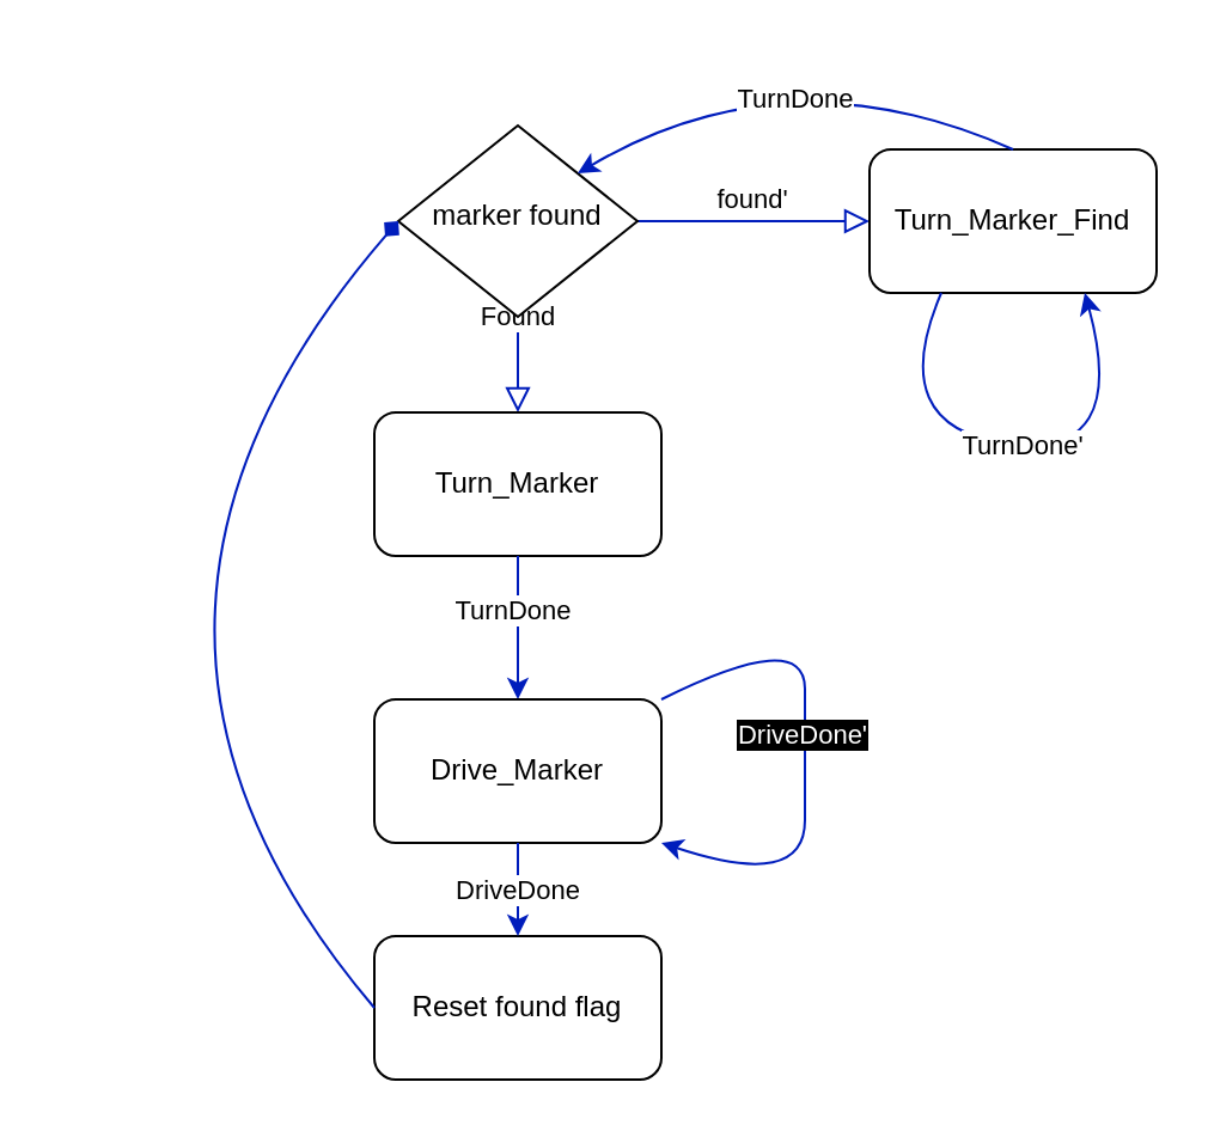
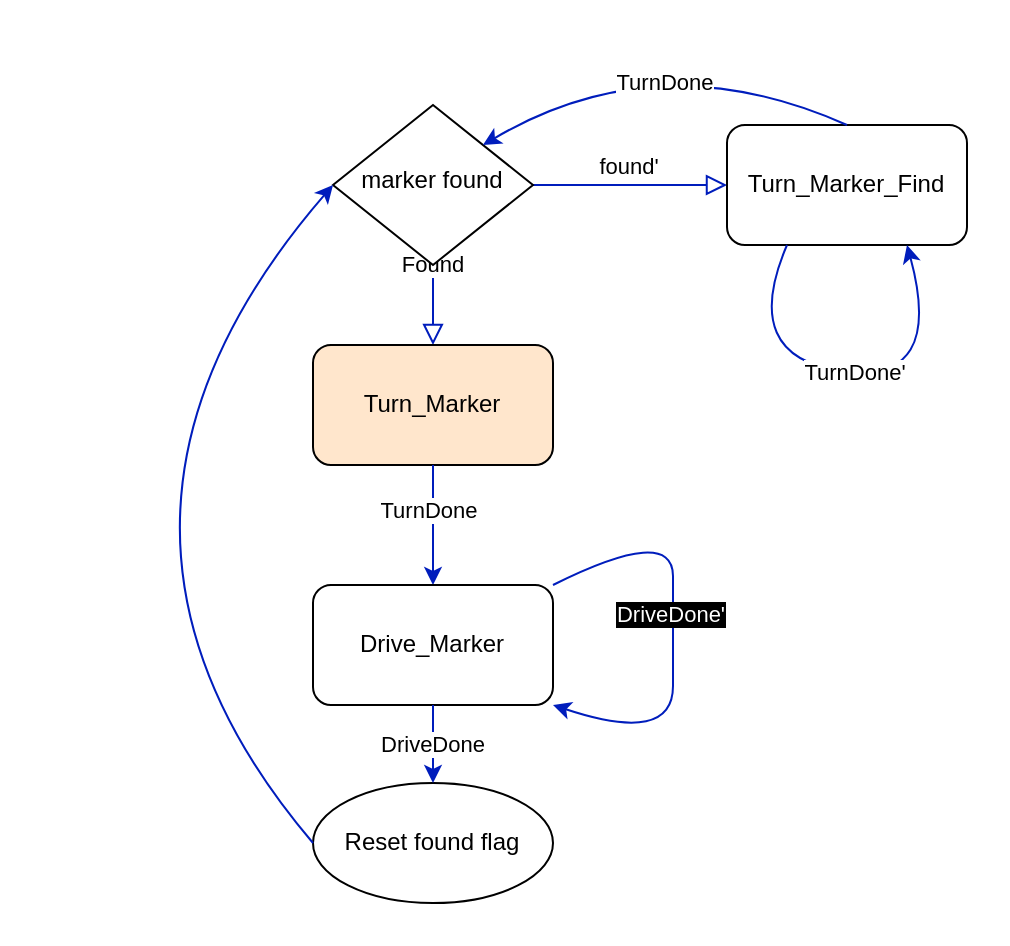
- <mxCell id="17" value="" style="curved=1;endArrow=diamond;html=1;labelBackgroundColor=default;entryX=0;entryY=0.5;entryDx=0;entryDy=0;exitX=0;exitY=0.5;exitDx=0;exitDy=0;fillColor=#0050ef;strokeColor=#001DBC;" edge="1" parent="1" source="15" target="4"><mxGeometry width="50" height="50" relative="1" as="geometry"><mxPoint x="77" y="473" as="sourcePoint" /><mxPoint x="104" y="338" as="targetPoint" /><Array as="points"><mxPoint x="20" y="261" /></Array></mxGeometry></mxCell>
+ <mxCell id="17" value="" style="curved=1;endArrow=classic;html=1;labelBackgroundColor=default;entryX=0;entryY=0.5;entryDx=0;entryDy=0;exitX=0;exitY=0.5;exitDx=0;exitDy=0;fillColor=#0050ef;strokeColor=#001DBC;" edge="1" parent="1" source="15" target="4"><mxGeometry width="50" height="50" relative="1" as="geometry"><mxPoint x="77" y="473" as="sourcePoint" /><mxPoint x="104" y="338" as="targetPoint" /><Array as="points"><mxPoint x="20" y="261" /></Array></mxGeometry></mxCell>
- <mxCell id="6" value="Turn_Marker" style="rounded=1;whiteSpace=wrap;html=1;" parent="1" vertex="1"><mxGeometry x="156" y="172" width="120" height="60" as="geometry" /></mxCell>
+ <mxCell id="6" value="Turn_Marker" style="rounded=1;whiteSpace=wrap;html=1;fillColor=#ffe6cc;" parent="1" vertex="1"><mxGeometry x="156" y="172" width="120" height="60" as="geometry" /></mxCell>
- <mxCell id="15" value="Reset found flag" style="rounded=1;whiteSpace=wrap;html=1;" vertex="1" parent="1"><mxGeometry x="156" y="391" width="120" height="60" as="geometry" /></mxCell>
+ <mxCell id="15" value="Reset found flag" style="ellipse;whiteSpace=wrap;html=1;" vertex="1" parent="1"><mxGeometry x="156" y="391" width="120" height="60" as="geometry" /></mxCell>
